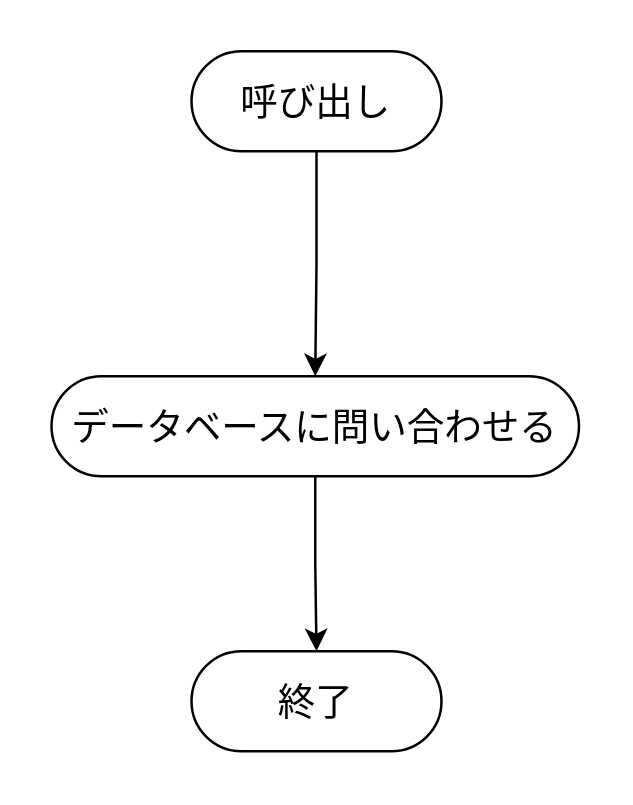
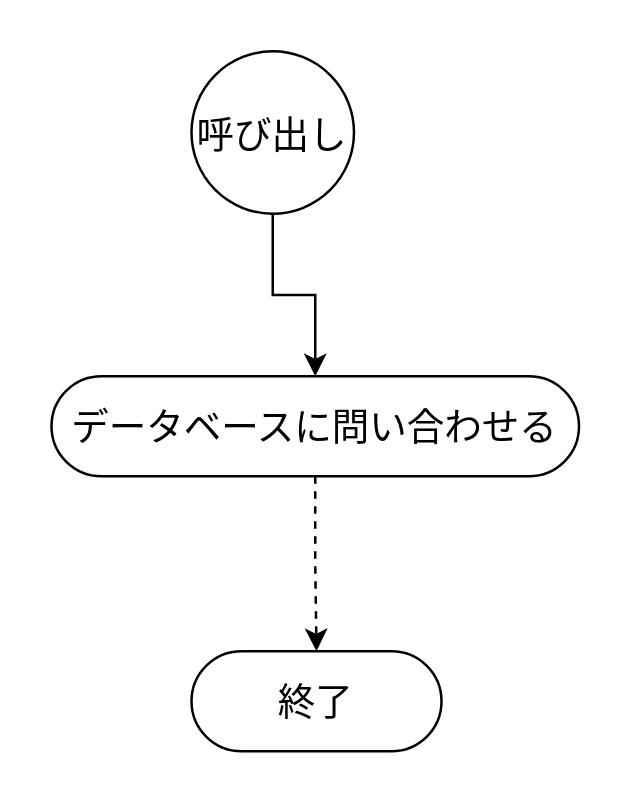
- <mxCell id="5" value="&lt;font style=&quot;font-size: 15px;&quot;&gt;呼び出し&lt;/font&gt;" style="rounded=1;whiteSpace=wrap;html=1;arcSize=50;" vertex="1" parent="1"><mxGeometry x="76" y="20" width="100" height="40" as="geometry" /></mxCell>
+ <mxCell id="5" value="&lt;font style=&quot;font-size: 15px;&quot;&gt;呼び出し&lt;/font&gt;" style="rounded=1;whiteSpace=wrap;html=1;arcSize=50;" vertex="1" parent="1"><mxGeometry x="76" y="20" width="65" height="65" as="geometry" /></mxCell>
- <mxCell id="3" style="edgeStyle=orthogonalEdgeStyle;rounded=0;orthogonalLoop=1;jettySize=auto;html=1;exitX=0.5;exitY=1;exitDx=0;exitDy=0;entryX=0.5;entryY=0;entryDx=0;entryDy=0;" edge="1" parent="1" source="4" target="6"><mxGeometry relative="1" as="geometry"><mxPoint x="126" y="260" as="targetPoint" /></mxGeometry></mxCell>
+ <mxCell id="3" style="edgeStyle=orthogonalEdgeStyle;rounded=0;orthogonalLoop=1;jettySize=auto;html=1;exitX=0.5;exitY=1;exitDx=0;exitDy=0;entryX=0.5;entryY=0;entryDx=0;entryDy=0;dashed=1;" edge="1" parent="1" source="4" target="6"><mxGeometry relative="1" as="geometry"><mxPoint x="126" y="260" as="targetPoint" /></mxGeometry></mxCell>
